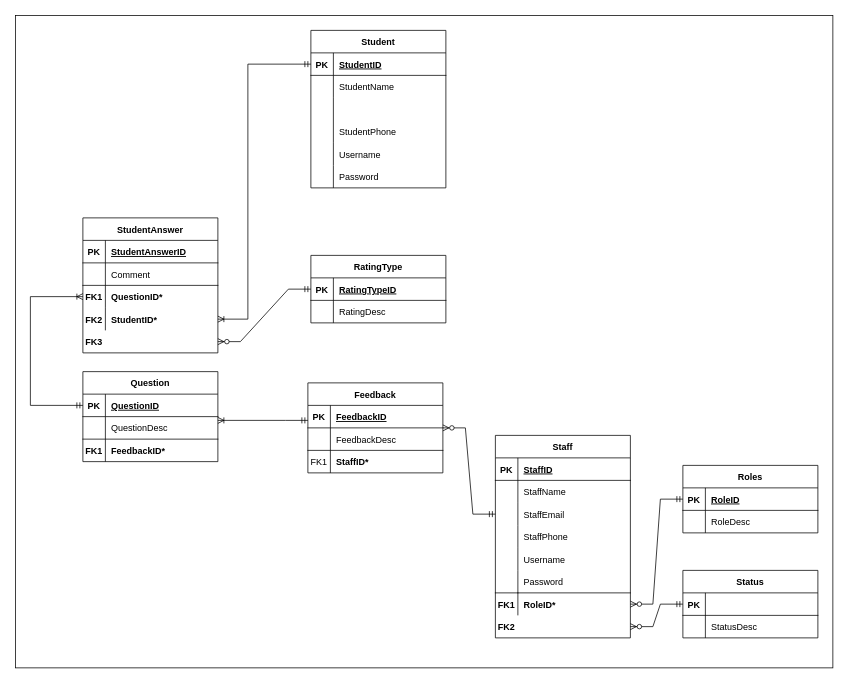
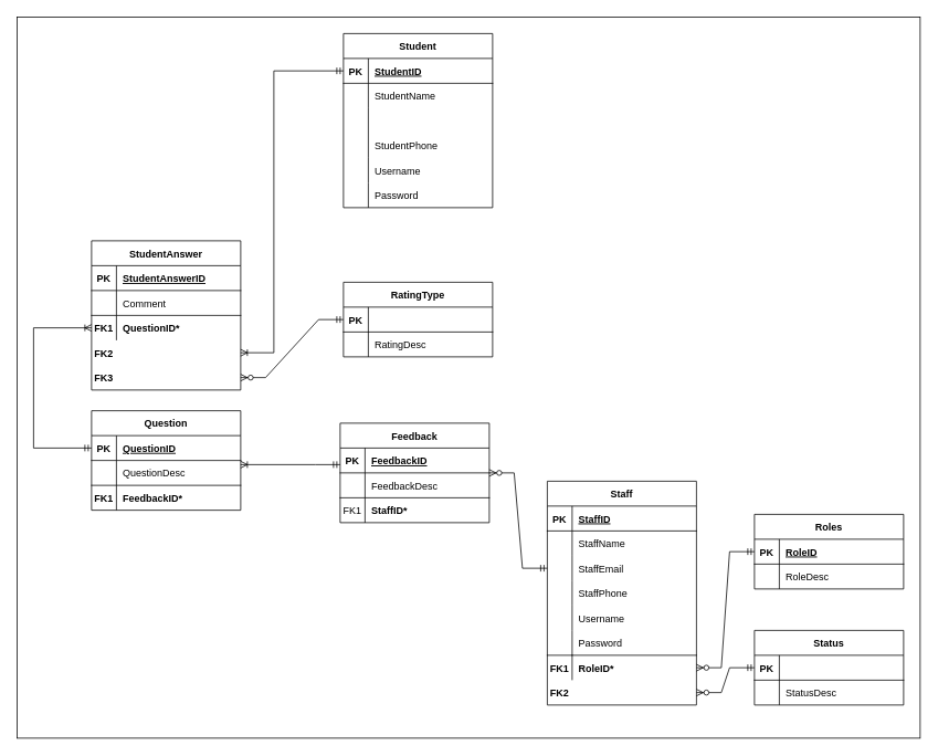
- <mxCell id="102" value="RatingTypeID" style="shape=partialRectangle;connectable=0;fillColor=none;top=0;left=0;bottom=0;right=0;align=left;spacingLeft=6;fontStyle=5;overflow=hidden;" parent="100" vertex="1"><mxGeometry x="30" width="150" height="30" as="geometry"><mxRectangle width="150" height="30" as="alternateBounds" /></mxGeometry></mxCell>
- <mxCell id="94" value="StudentID*" style="shape=partialRectangle;connectable=0;fillColor=none;top=0;left=0;bottom=0;right=0;align=left;spacingLeft=6;overflow=hidden;fontStyle=1" parent="92" vertex="1"><mxGeometry x="30" width="150" height="30" as="geometry"><mxRectangle width="150" height="30" as="alternateBounds" /></mxGeometry></mxCell>
